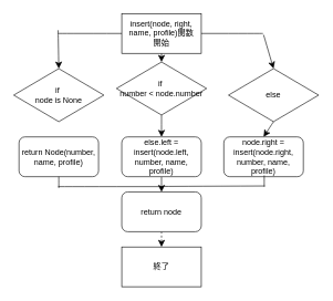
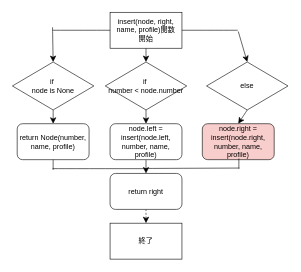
- <mxCell id="9" value="if&amp;nbsp;&lt;div&gt;number &amp;lt; node.number&lt;/div&gt;" style="rhombus;whiteSpace=wrap;html=1;" vertex="1" parent="1"><mxGeometry x="175" y="93" width="136" height="80" as="geometry" /></mxCell>
+ <mxCell id="9" value="if&amp;nbsp;&lt;div&gt;number &amp;lt; node.number&lt;/div&gt;" style="rhombus;whiteSpace=wrap;html=1;" vertex="1" parent="1"><mxGeometry x="175" y="103" width="136" height="80" as="geometry" /></mxCell>
+ <mxCell id="6" style="edgeStyle=none;curved=1;rounded=0;orthogonalLoop=1;jettySize=auto;html=1;exitX=0.5;exitY=1;exitDx=0;exitDy=0;fontSize=12;startSize=8;endSize=8;" edge="1" parent="1" source="7" target="14"><mxGeometry relative="1" as="geometry" /></mxCell>
- <mxCell id="16" value="else.left = insert(node.left, number, name, profile)" style="rounded=1;whiteSpace=wrap;html=1;" vertex="1" parent="1"><mxGeometry x="183" y="206" width="120" height="60" as="geometry" /></mxCell>
+ <mxCell id="16" value="node.left = insert(node.left, number, name, profile)" style="rounded=1;whiteSpace=wrap;html=1;" vertex="1" parent="1"><mxGeometry x="183" y="206" width="120" height="60" as="geometry" /></mxCell>
- <mxCell id="17" value="node.right = insert(node.right, number, name, profile)" style="rounded=1;whiteSpace=wrap;html=1;" vertex="1" parent="1"><mxGeometry x="337" y="206" width="120" height="60" as="geometry" /></mxCell>
+ <mxCell id="17" value="node.right = insert(node.right, number, name, profile)" style="rounded=1;whiteSpace=wrap;html=1;fillColor=#f8cecc;" vertex="1" parent="1"><mxGeometry x="337" y="206" width="120" height="60" as="geometry" /></mxCell>
- <mxCell id="19" value="return node" style="rounded=1;whiteSpace=wrap;html=1;" vertex="1" parent="1"><mxGeometry x="183" y="289" width="120" height="60" as="geometry" /></mxCell>
+ <mxCell id="19" value="return right" style="rounded=1;whiteSpace=wrap;html=1;" vertex="1" parent="1"><mxGeometry x="183" y="289" width="120" height="60" as="geometry" /></mxCell>
